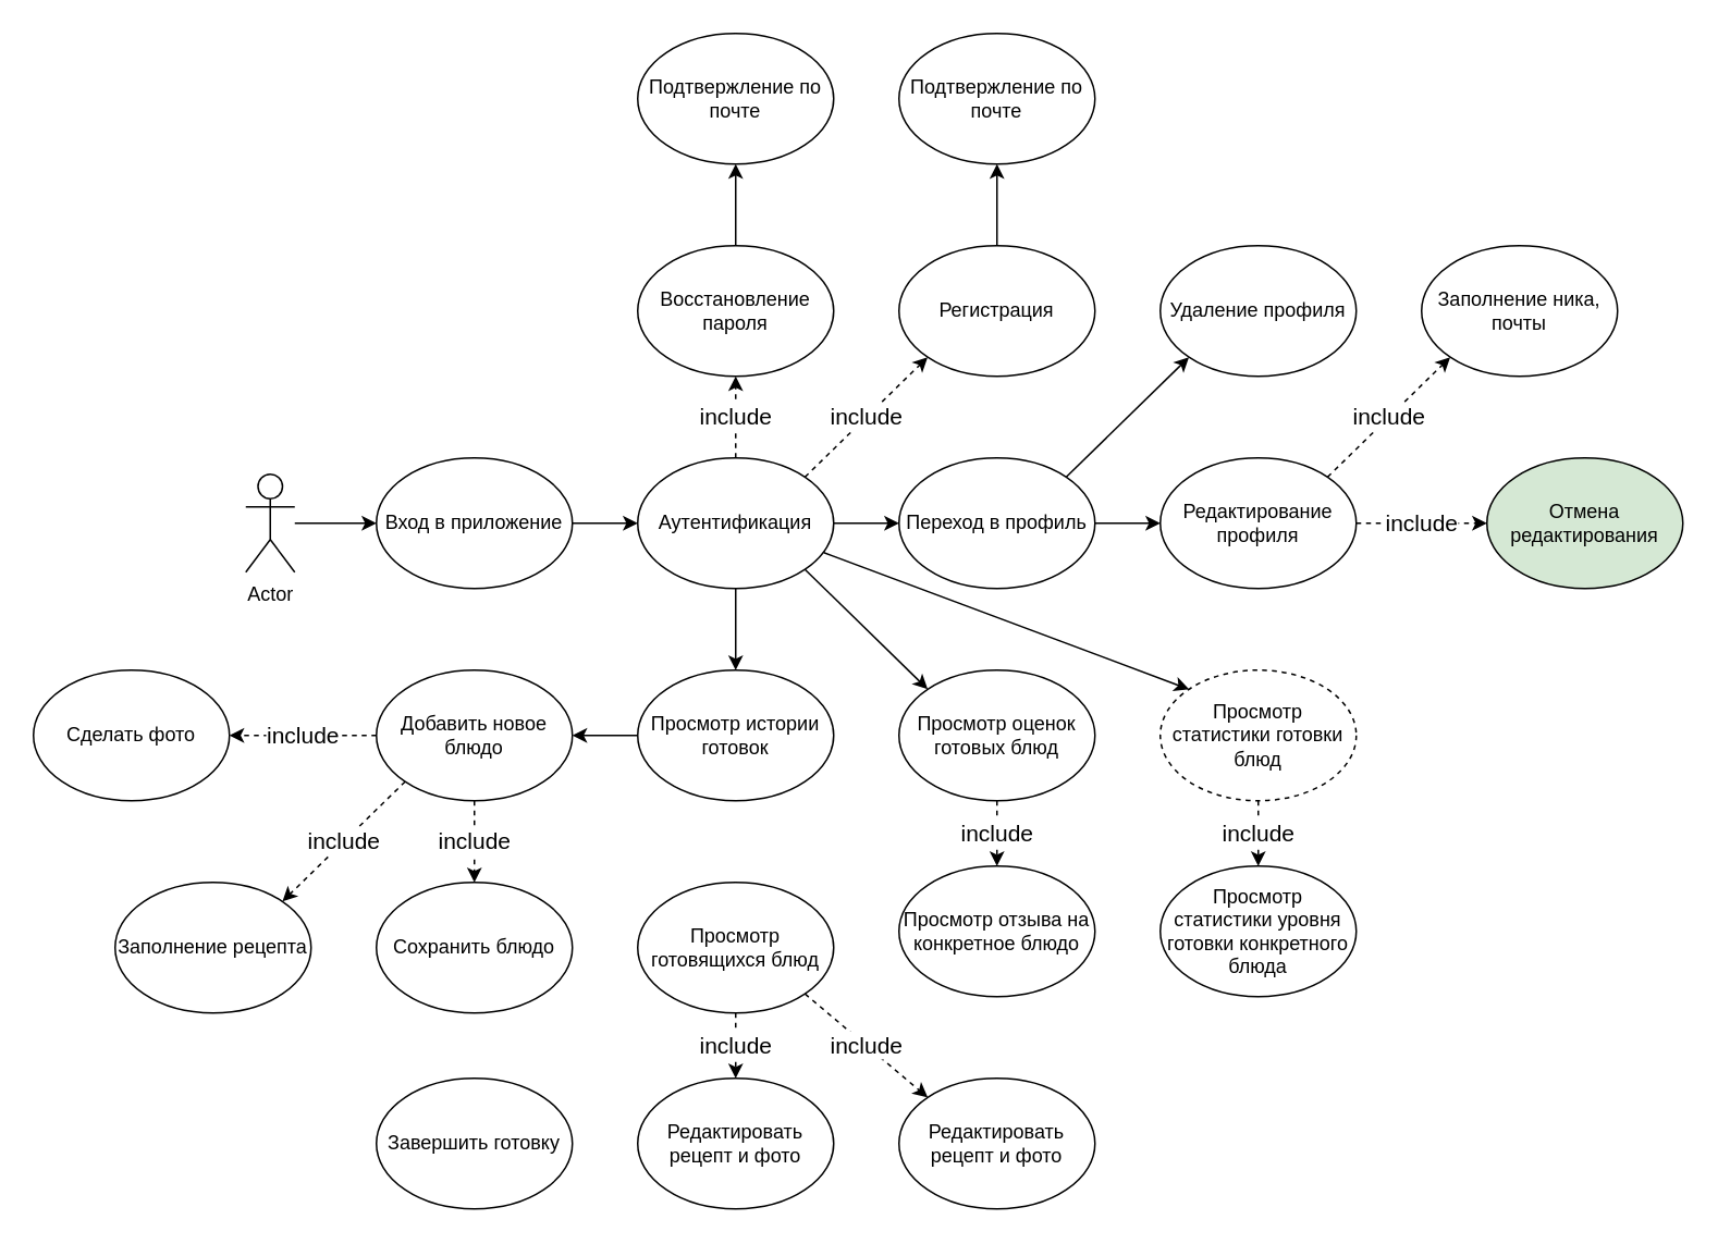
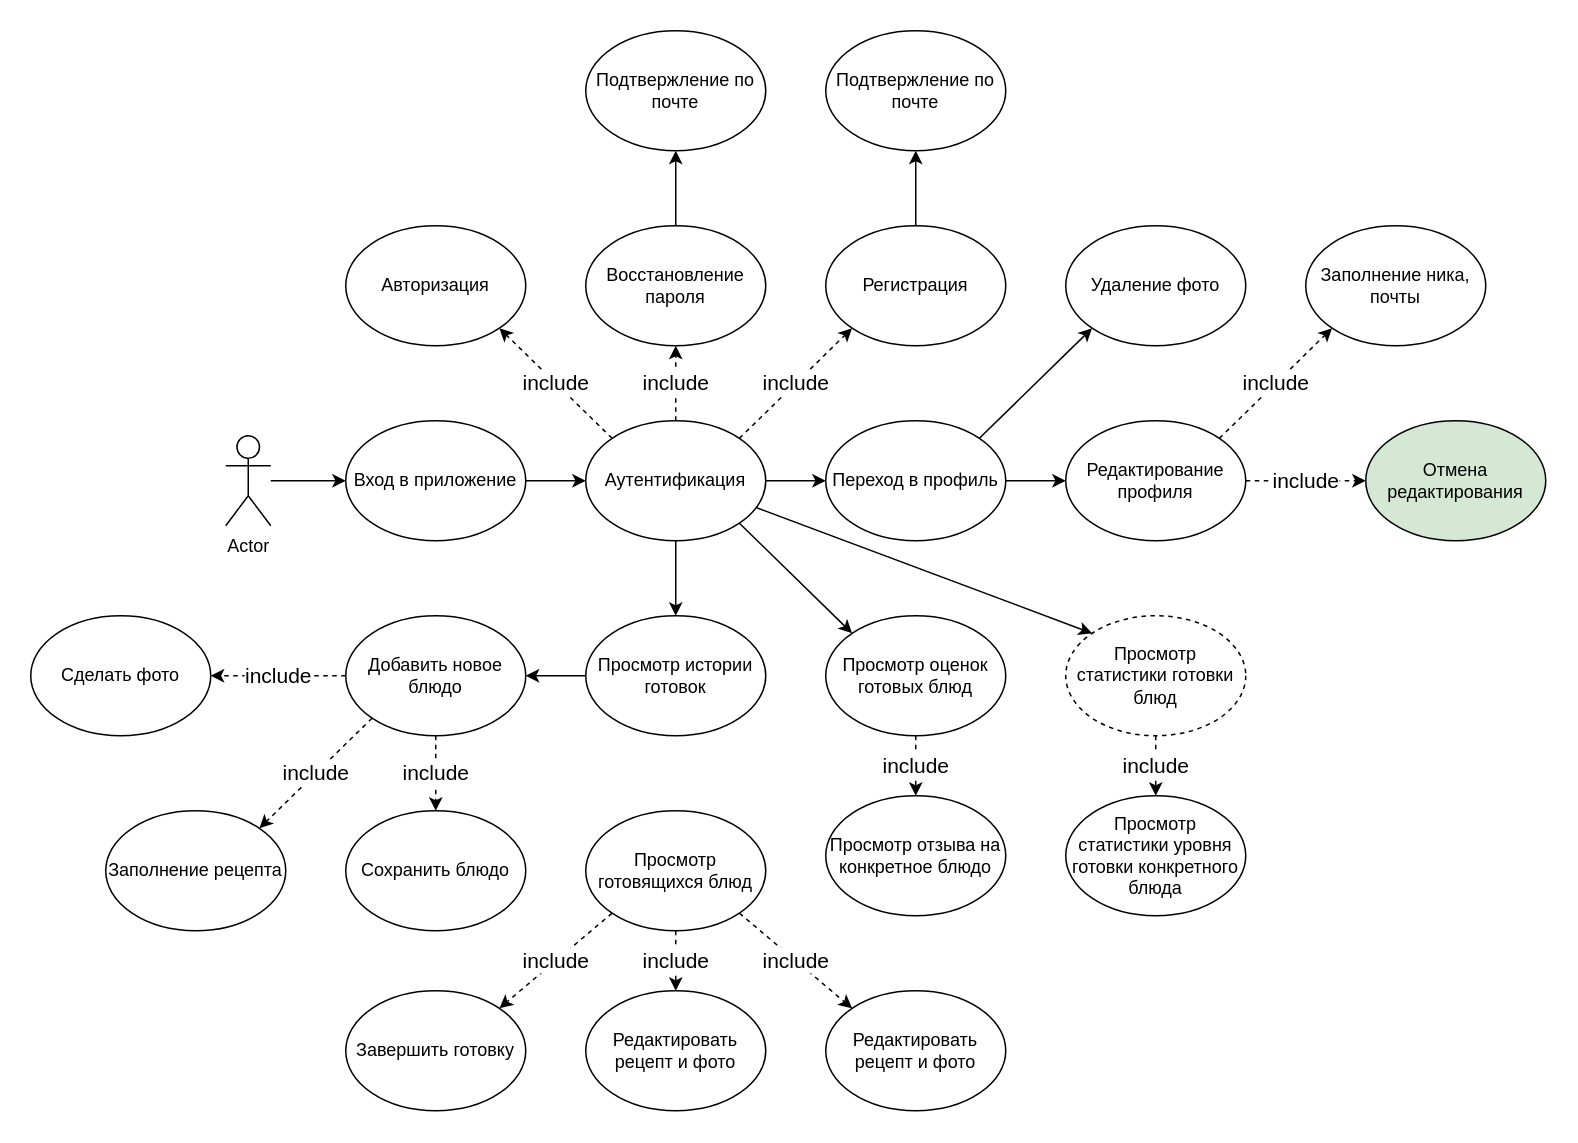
+ <mxCell id="12" value="Авторизация" style="ellipse;whiteSpace=wrap;html=1;" vertex="1" parent="1"><mxGeometry x="230" y="150" width="120" height="80" as="geometry" /></mxCell>
- <mxCell id="23" value="Удаление профиля" style="ellipse;whiteSpace=wrap;html=1;" vertex="1" parent="1"><mxGeometry x="710" y="150" width="120" height="80" as="geometry" /></mxCell>
+ <mxCell id="23" value="Удаление фото" style="ellipse;whiteSpace=wrap;html=1;" vertex="1" parent="1"><mxGeometry x="710" y="150" width="120" height="80" as="geometry" /></mxCell>
+ <mxCell id="15" value="include" style="html=1;labelBackgroundColor=#ffffff;startArrow=none;startFill=0;startSize=6;endArrow=classic;endFill=1;endSize=6;jettySize=auto;orthogonalLoop=1;strokeWidth=1;dashed=1;fontSize=14;entryX=1;entryY=1;entryDx=0;entryDy=0;exitX=0;exitY=0;exitDx=0;exitDy=0;" edge="1" parent="1" source="9" target="12"><mxGeometry width="60" height="60" relative="1" as="geometry"><mxPoint x="410" y="270" as="sourcePoint" /><mxPoint x="470" y="210" as="targetPoint" /></mxGeometry></mxCell>
+ <mxCell id="40" value="include" style="html=1;labelBackgroundColor=#ffffff;startArrow=none;startFill=0;startSize=6;endArrow=classic;endFill=1;endSize=6;jettySize=auto;orthogonalLoop=1;strokeWidth=1;dashed=1;fontSize=14;entryX=1;entryY=0;entryDx=0;entryDy=0;exitX=0;exitY=1;exitDx=0;exitDy=0;" edge="1" parent="1" source="38" target="39"><mxGeometry width="60" height="60" relative="1" as="geometry"><mxPoint x="300" y="500" as="sourcePoint" /><mxPoint x="300" y="550" as="targetPoint" /></mxGeometry></mxCell>
